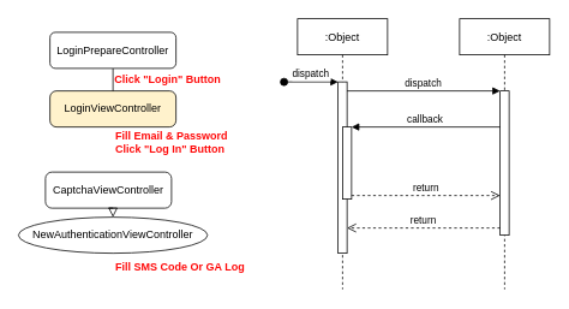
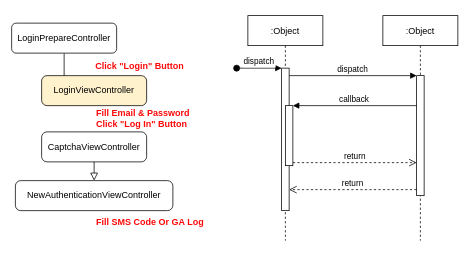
- <mxCell id="3" value="LoginPrepareController" style="rounded=1;whiteSpace=wrap;html=1;fontSize=12;glass=0;strokeWidth=1;shadow=0;" vertex="1" parent="1"><mxGeometry x="55" y="35" width="140" height="40" as="geometry" /></mxCell>
+ <mxCell id="3" value="LoginPrepareController" style="rounded=1;whiteSpace=wrap;html=1;fontSize=12;glass=0;strokeWidth=1;shadow=0;" vertex="1" parent="1"><mxGeometry x="15" y="30" width="140" height="40" as="geometry" /></mxCell>
- <mxCell id="6" value="CaptchaViewController" style="rounded=1;whiteSpace=wrap;html=1;fontSize=12;glass=0;strokeWidth=1;shadow=0;arcSize=18;" vertex="1" parent="1"><mxGeometry x="50" y="190" width="140" height="40" as="geometry" /></mxCell>
+ <mxCell id="6" value="CaptchaViewController" style="rounded=1;whiteSpace=wrap;html=1;fontSize=12;glass=0;strokeWidth=1;shadow=0;arcSize=18;" vertex="1" parent="1"><mxGeometry x="55" y="175" width="140" height="40" as="geometry" /></mxCell>
- <mxCell id="8" value="NewAuthenticationViewController" style="ellipse;whiteSpace=wrap;html=1;fontSize=12;glass=0;strokeWidth=1;shadow=0;arcSize=18;" vertex="1" parent="1"><mxGeometry x="20" y="240" width="210" height="40" as="geometry" /></mxCell>
+ <mxCell id="8" value="NewAuthenticationViewController" style="rounded=1;whiteSpace=wrap;html=1;fontSize=12;glass=0;strokeWidth=1;shadow=0;arcSize=18;" vertex="1" parent="1"><mxGeometry x="20" y="240" width="210" height="40" as="geometry" /></mxCell>
